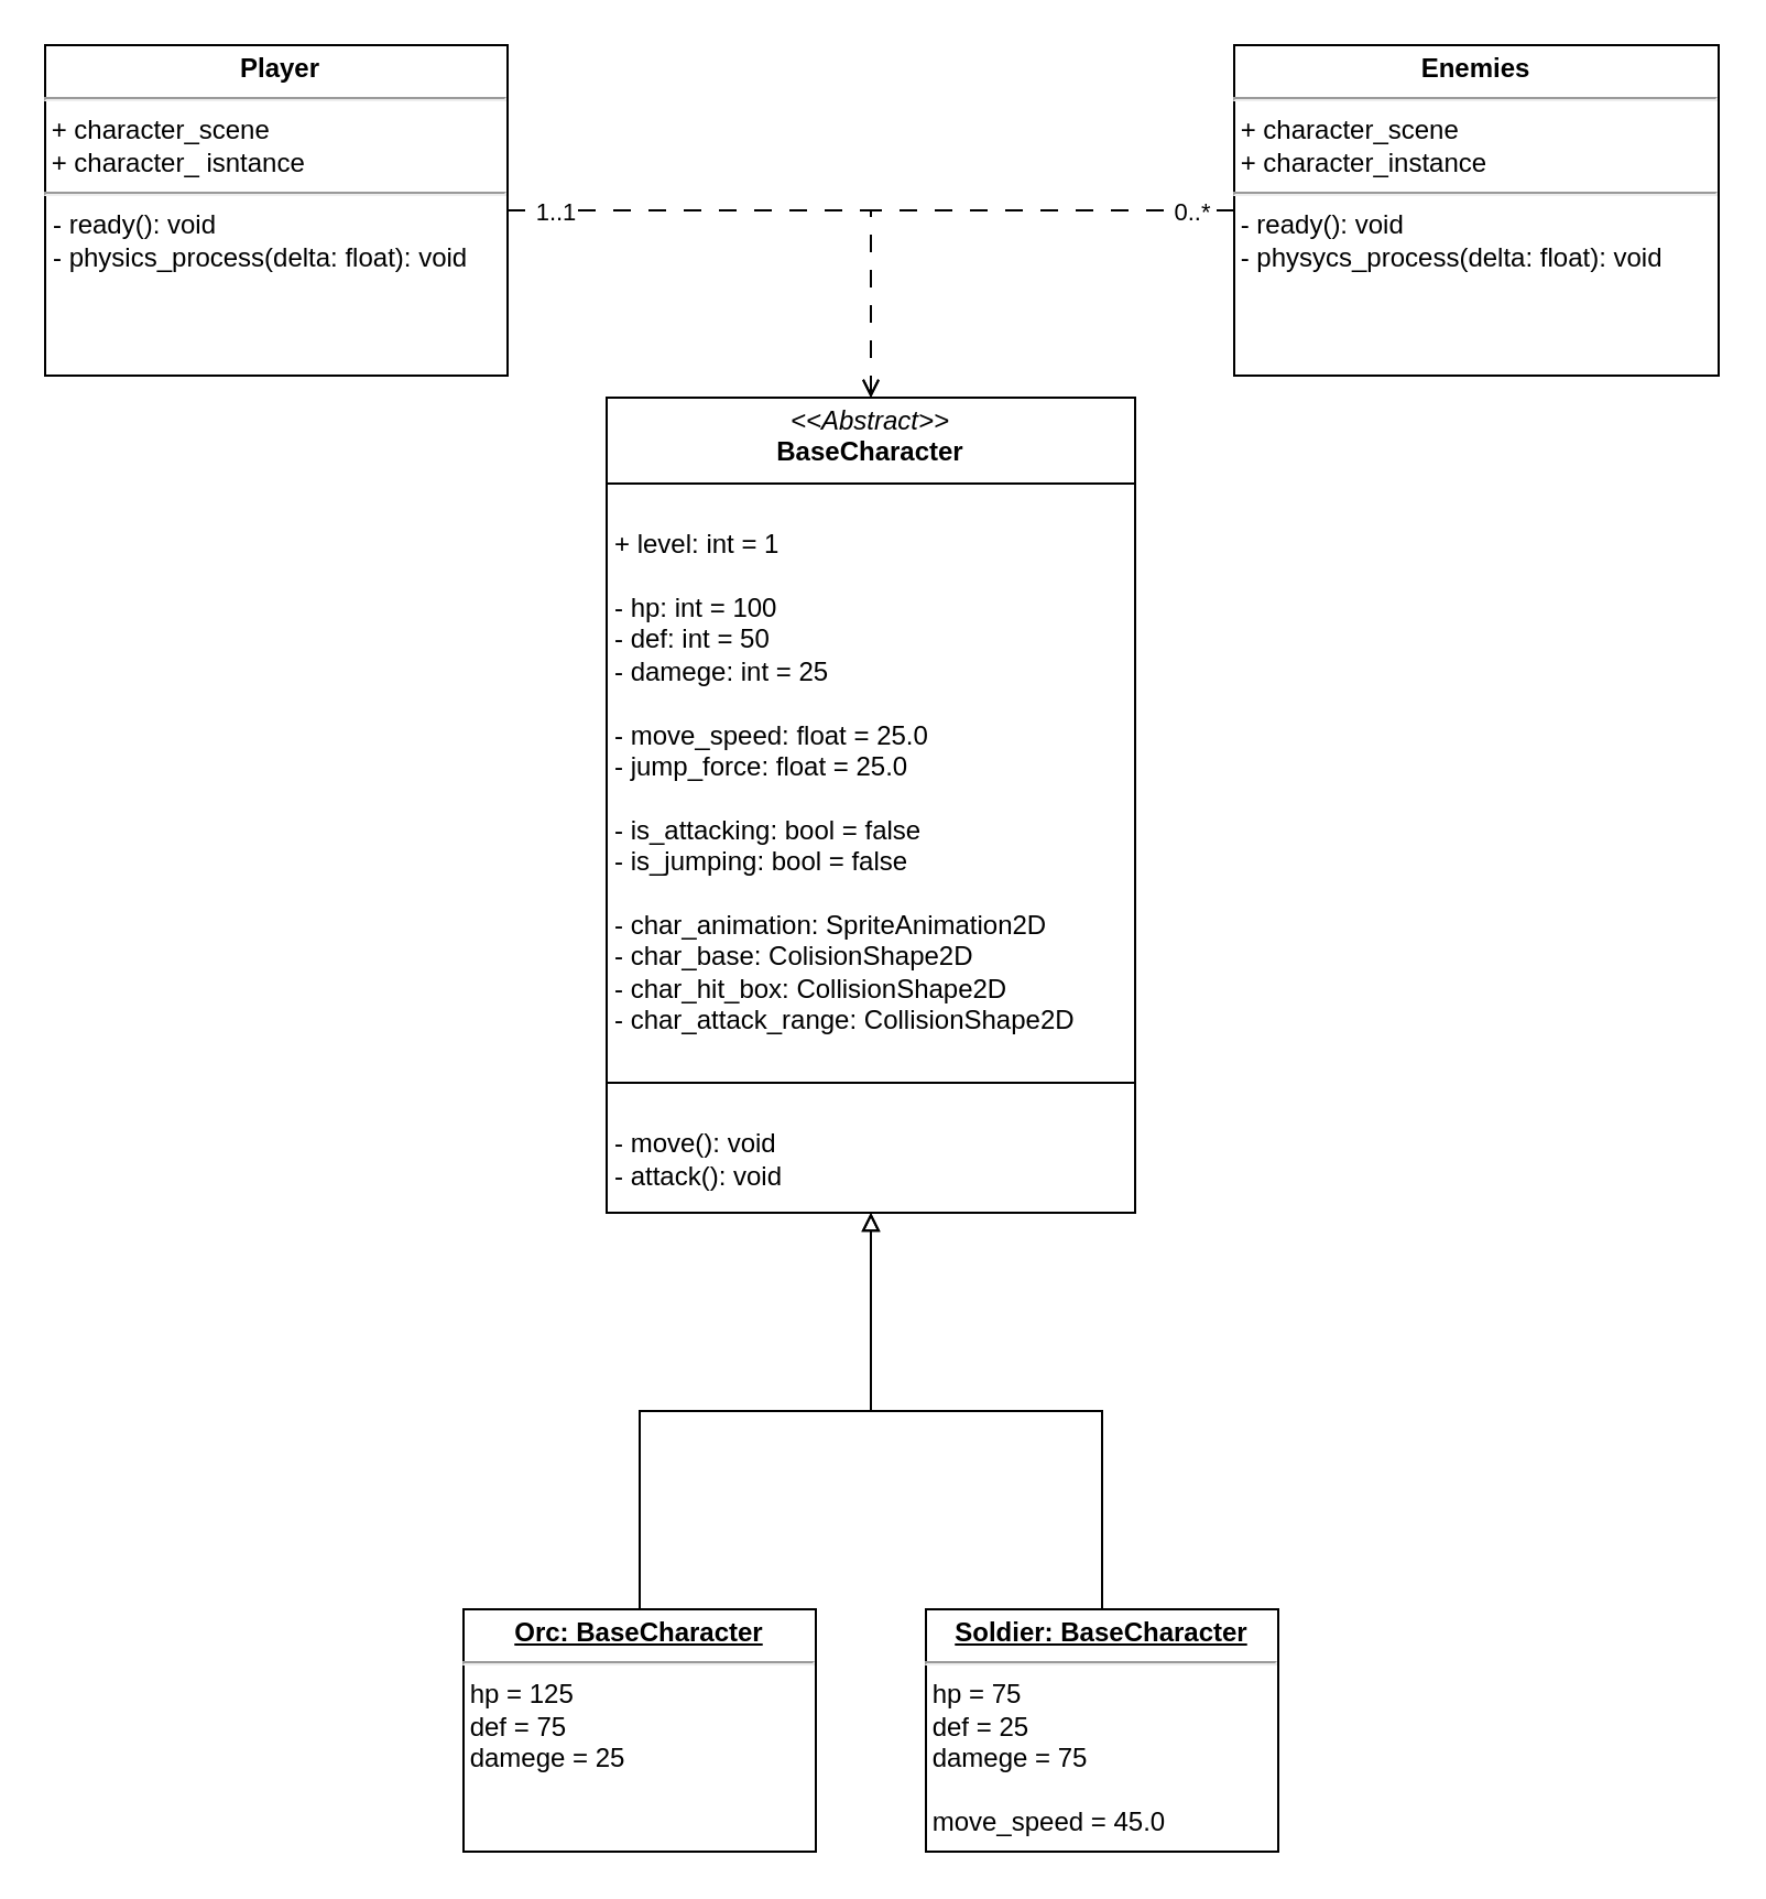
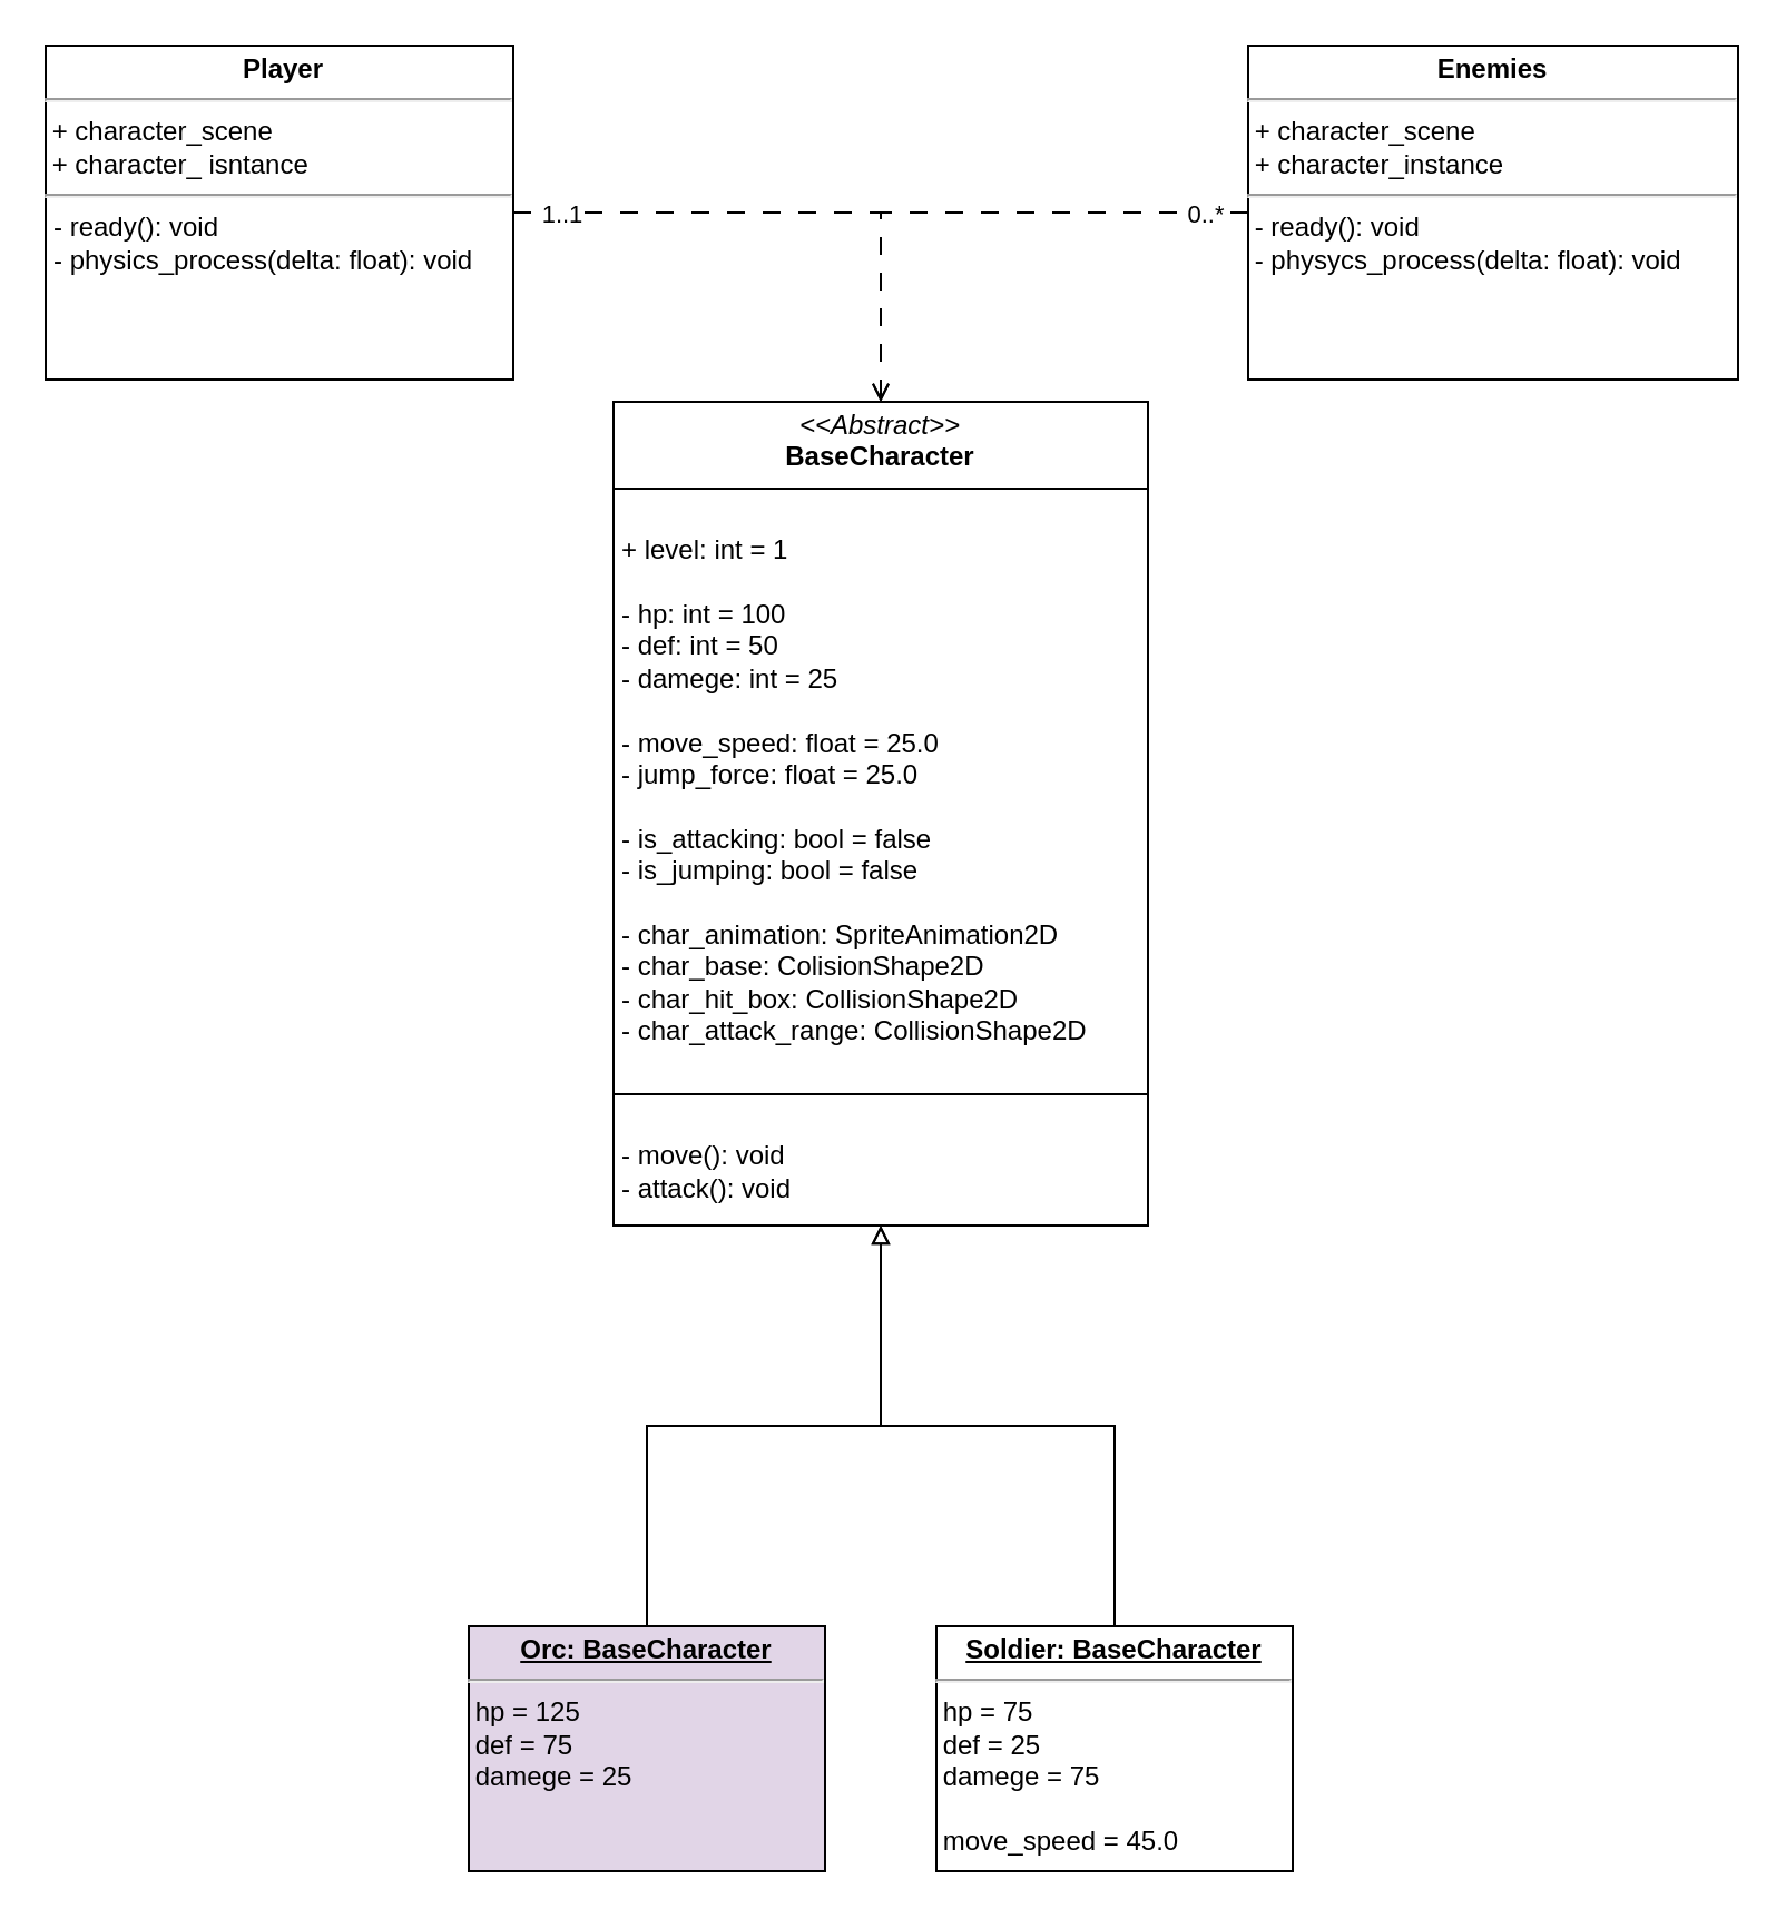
- <mxCell id="3" value="&lt;p style=&quot;margin:0px;margin-top:4px;text-align:center;&quot;&gt;&lt;b&gt;&lt;u&gt;Orc: BaseCharacter&lt;/u&gt;&lt;/b&gt;&lt;/p&gt;&lt;hr&gt;&amp;nbsp;hp = 125&lt;div&gt;&amp;nbsp;def = 75&lt;/div&gt;&lt;div&gt;&amp;nbsp;damege = 25&lt;/div&gt;" style="verticalAlign=top;align=left;overflow=fill;html=1;whiteSpace=wrap;" vertex="1" parent="1"><mxGeometry x="210" y="730" width="160" height="110" as="geometry" /></mxCell>
+ <mxCell id="3" value="&lt;p style=&quot;margin:0px;margin-top:4px;text-align:center;&quot;&gt;&lt;b&gt;&lt;u&gt;Orc: BaseCharacter&lt;/u&gt;&lt;/b&gt;&lt;/p&gt;&lt;hr&gt;&amp;nbsp;hp = 125&lt;div&gt;&amp;nbsp;def = 75&lt;/div&gt;&lt;div&gt;&amp;nbsp;damege = 25&lt;/div&gt;" style="verticalAlign=top;align=left;overflow=fill;html=1;whiteSpace=wrap;fillColor=#e1d5e7;" vertex="1" parent="1"><mxGeometry x="210" y="730" width="160" height="110" as="geometry" /></mxCell>
